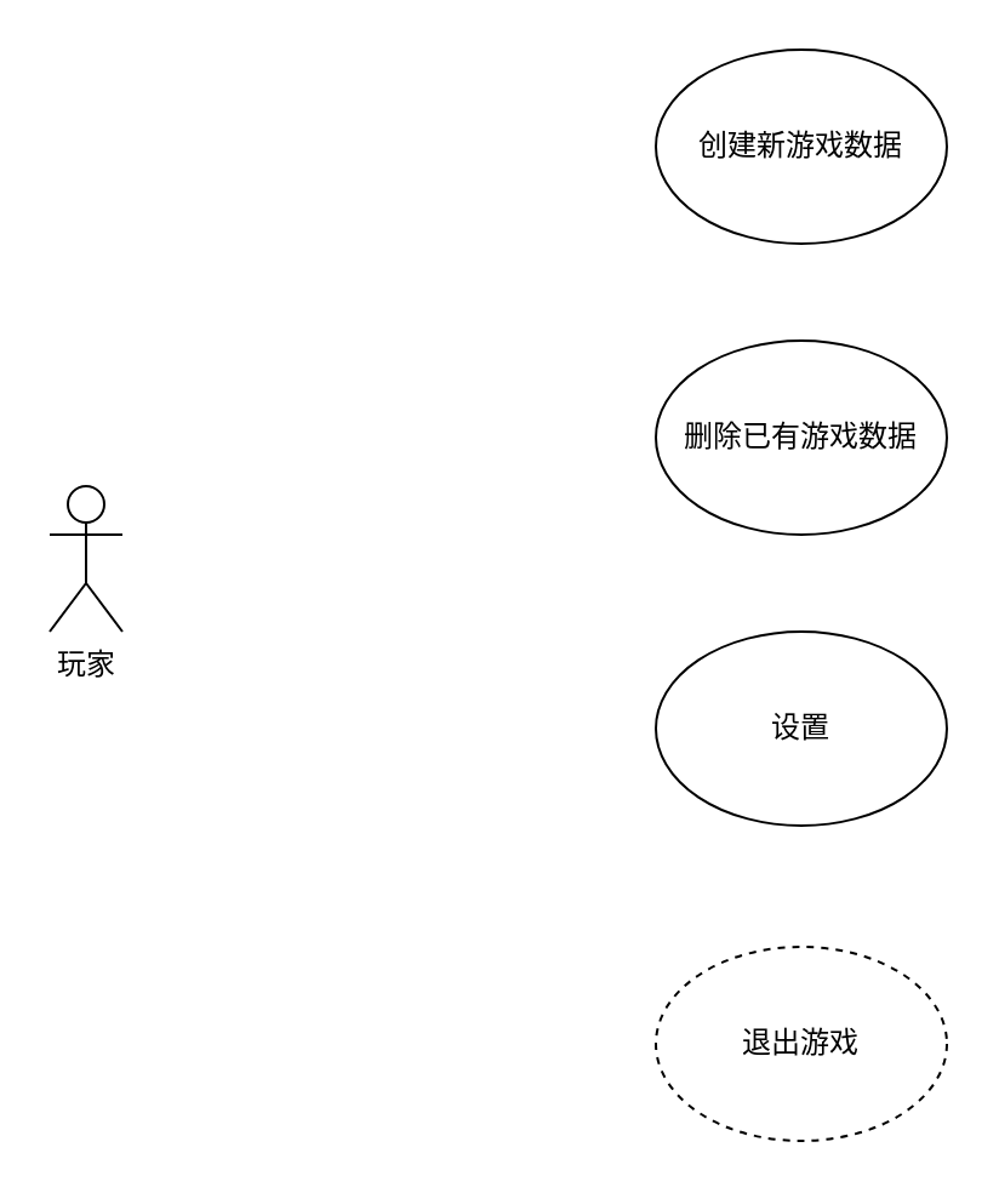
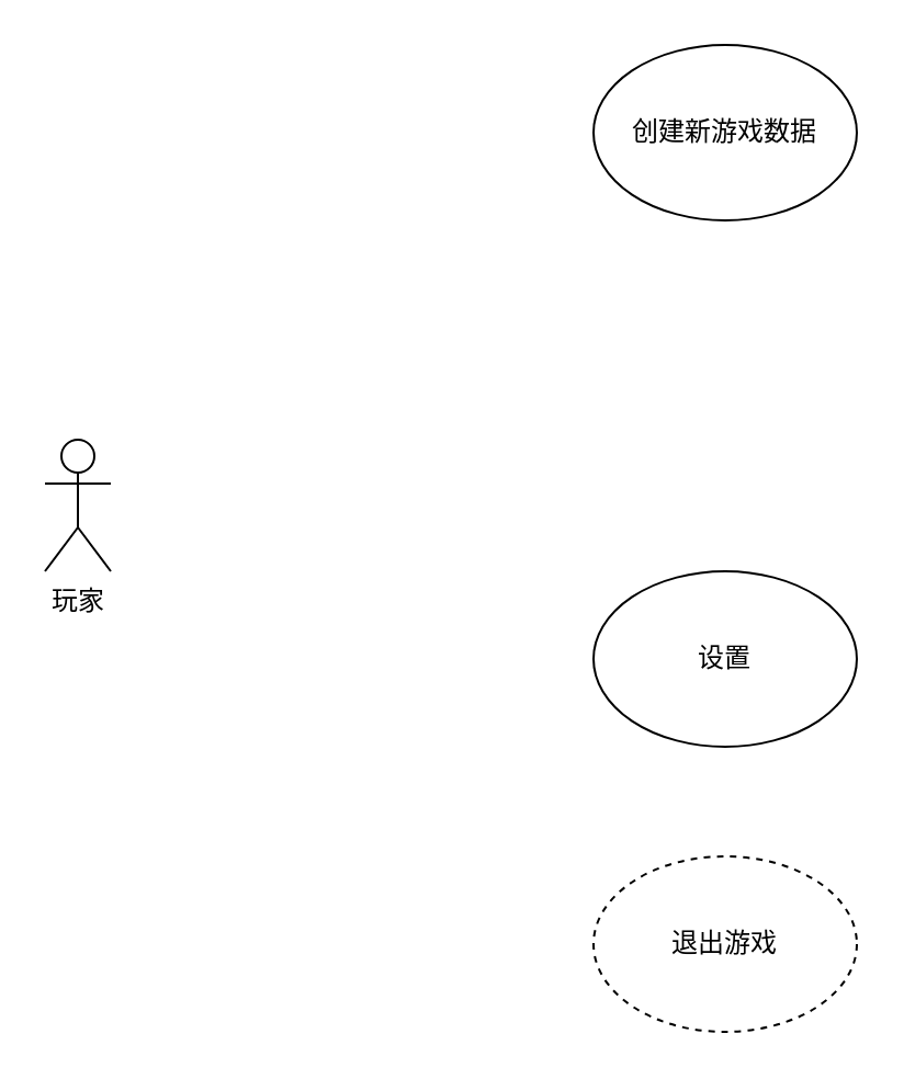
- <mxCell id="4" value="删除已有游戏数据" style="ellipse;whiteSpace=wrap;html=1;" parent="1" vertex="1"><mxGeometry x="270" y="140" width="120" height="80" as="geometry" /></mxCell>
